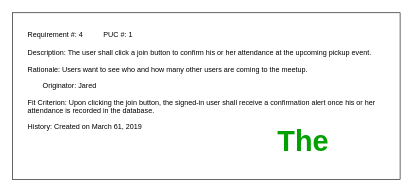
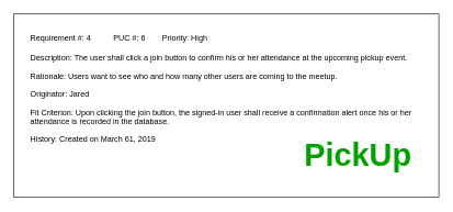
- <mxCell id="4" value="PUC #: 1" style="text;html=1;resizable=0;points=[];autosize=1;align=left;verticalAlign=top;spacingTop=-4;" vertex="1" parent="1"><mxGeometry x="170" y="48" width="60" height="20" as="geometry" /></mxCell>
+ <mxCell id="4" value="PUC #: 6" style="text;html=1;resizable=0;points=[];autosize=1;align=left;verticalAlign=top;spacingTop=-4;" vertex="1" parent="1"><mxGeometry x="170" y="48" width="60" height="20" as="geometry" /></mxCell>
+ <mxCell id="11" value="Priority: High" style="text;html=1;resizable=0;points=[];autosize=1;align=left;verticalAlign=top;spacingTop=-4;" vertex="1" parent="1"><mxGeometry x="244" y="47" width="80" height="20" as="geometry" /></mxCell>
- <mxCell id="7" value="Originator: Jared" style="text;html=1;resizable=0;points=[];autosize=1;align=left;verticalAlign=top;spacingTop=-4;" vertex="1" parent="1"><mxGeometry x="69" y="132" width="100" height="20" as="geometry" /></mxCell>
+ <mxCell id="7" value="Originator: Jared" style="text;html=1;resizable=0;points=[];autosize=1;align=left;verticalAlign=top;spacingTop=-4;" vertex="1" parent="1"><mxGeometry x="44" y="132" width="100" height="20" as="geometry" /></mxCell>
- <mxCell id="10" value="&lt;font style=&quot;font-size: 48px&quot; color=&quot;#00a100&quot;&gt;&lt;b&gt;The&lt;/b&gt;&lt;/font&gt;" style="text;html=1;" vertex="1" parent="1"><mxGeometry x="460" y="199.5" width="160" height="70" as="geometry" /></mxCell>
+ <mxCell id="10" value="&lt;font style=&quot;font-size: 48px&quot; color=&quot;#00a100&quot;&gt;&lt;b&gt;PickUp&lt;/b&gt;&lt;/font&gt;" style="text;html=1;" vertex="1" parent="1"><mxGeometry x="460" y="199.5" width="160" height="70" as="geometry" /></mxCell>
